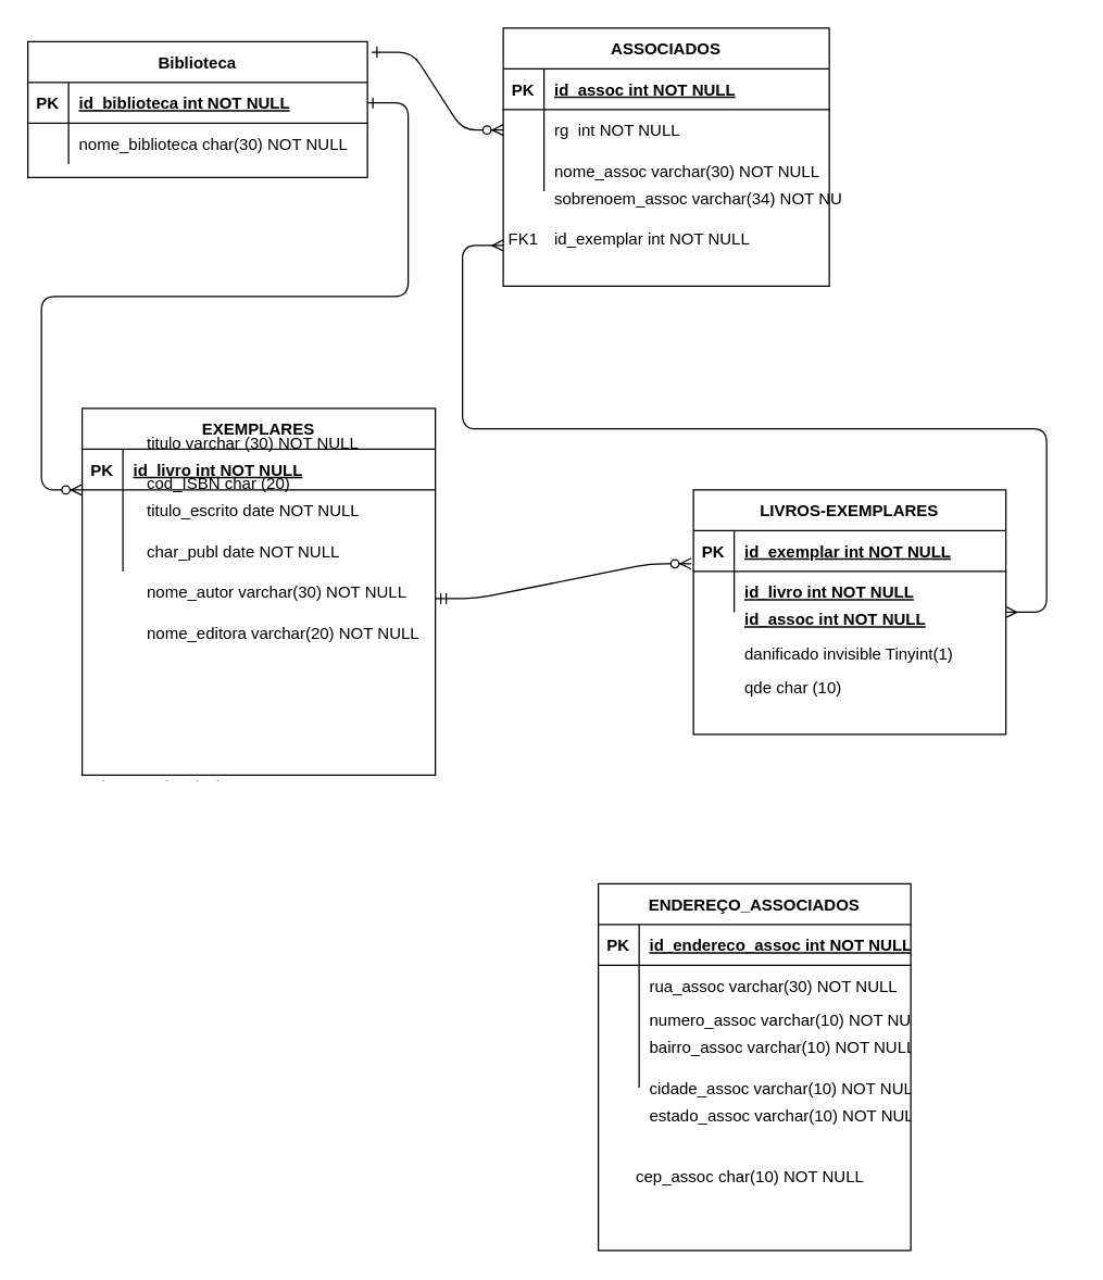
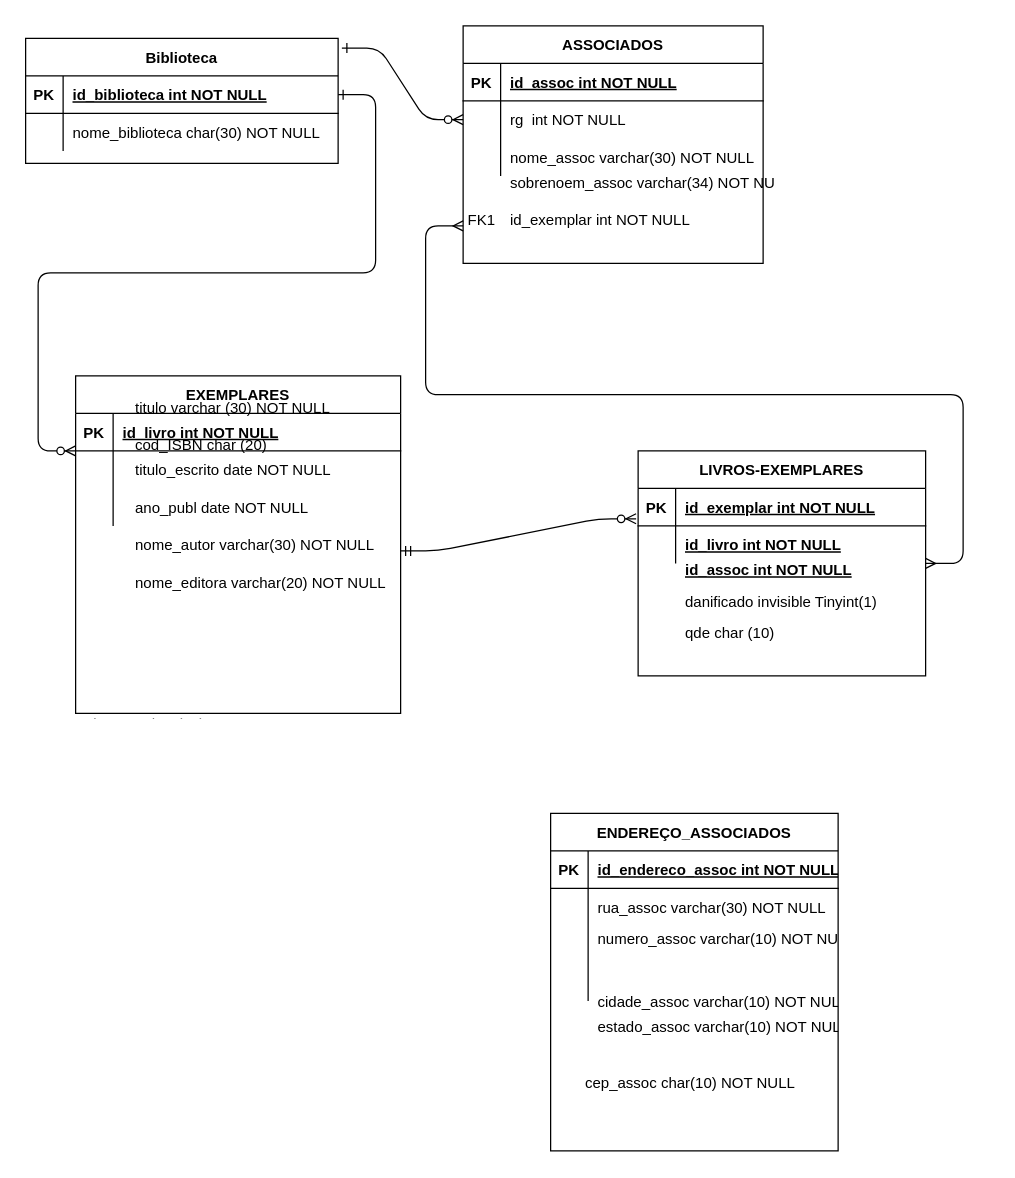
- <mxCell id="55" value="char_publ date NOT NULL" style="shape=partialRectangle;overflow=hidden;connectable=0;fillColor=none;top=0;left=0;bottom=0;right=0;align=left;spacingLeft=6;" parent="1" vertex="1"><mxGeometry x="100" y="390" width="220" height="30" as="geometry" /></mxCell>
+ <mxCell id="55" value="ano_publ date NOT NULL" style="shape=partialRectangle;overflow=hidden;connectable=0;fillColor=none;top=0;left=0;bottom=0;right=0;align=left;spacingLeft=6;" parent="1" vertex="1"><mxGeometry x="100" y="390" width="220" height="30" as="geometry" /></mxCell>
- <mxCell id="76" value="bairro_assoc varchar(10) NOT NULL" style="shape=partialRectangle;overflow=hidden;connectable=0;fillColor=none;top=0;left=0;bottom=0;right=0;align=left;spacingLeft=6;" parent="1" vertex="1"><mxGeometry x="470" y="760" width="200" height="20" as="geometry" /></mxCell>
